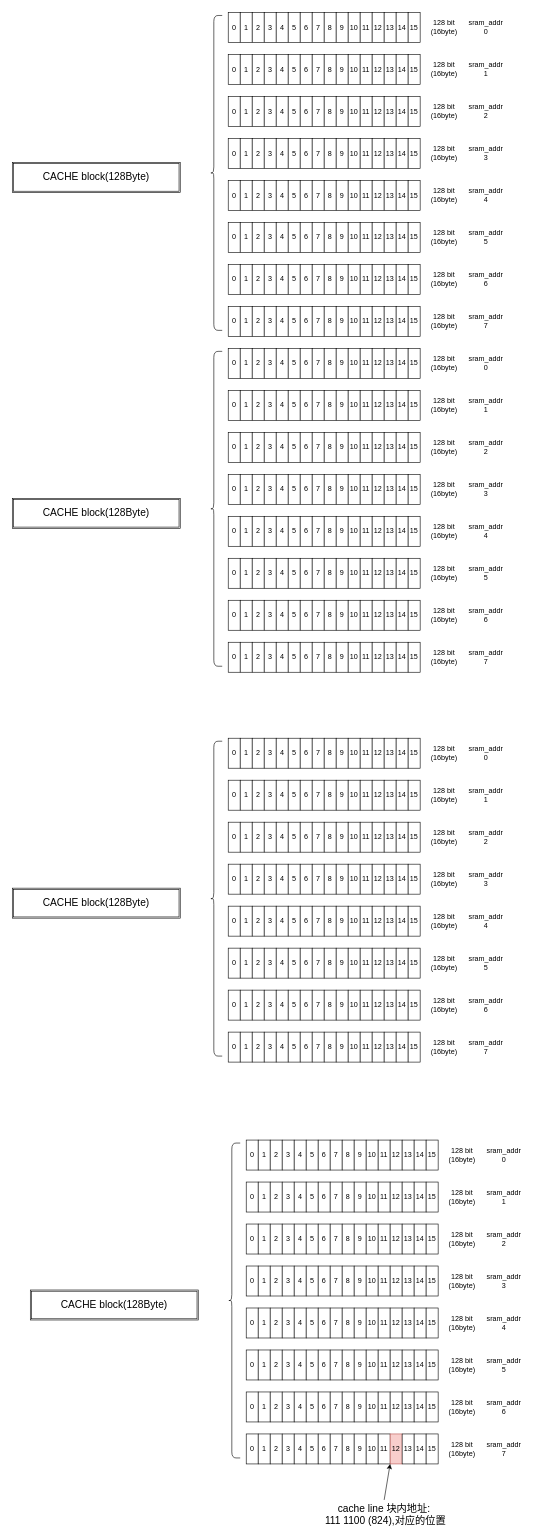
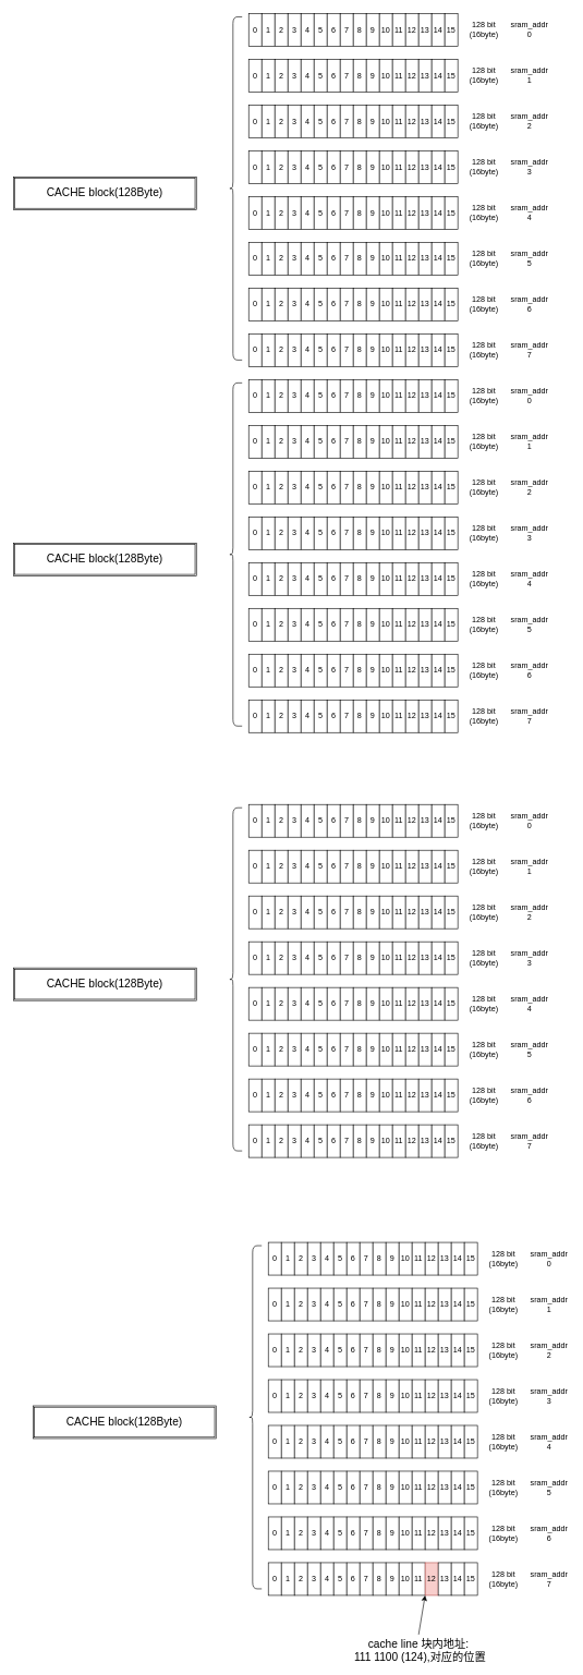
- <mxCell id="663" value="cache line 块内地址:&lt;br&gt;&amp;nbsp;111 1100 (824),对应的位置" style="text;html=1;strokeColor=none;fillColor=none;align=center;verticalAlign=middle;whiteSpace=wrap;rounded=0;fontSize=17;" vertex="1" parent="1"><mxGeometry x="530" y="2510" width="220" height="30" as="geometry" /></mxCell>
+ <mxCell id="663" value="cache line 块内地址:&lt;br&gt;&amp;nbsp;111 1100 (124),对应的位置" style="text;html=1;strokeColor=none;fillColor=none;align=center;verticalAlign=middle;whiteSpace=wrap;rounded=0;fontSize=17;" vertex="1" parent="1"><mxGeometry x="530" y="2510" width="220" height="30" as="geometry" /></mxCell>
